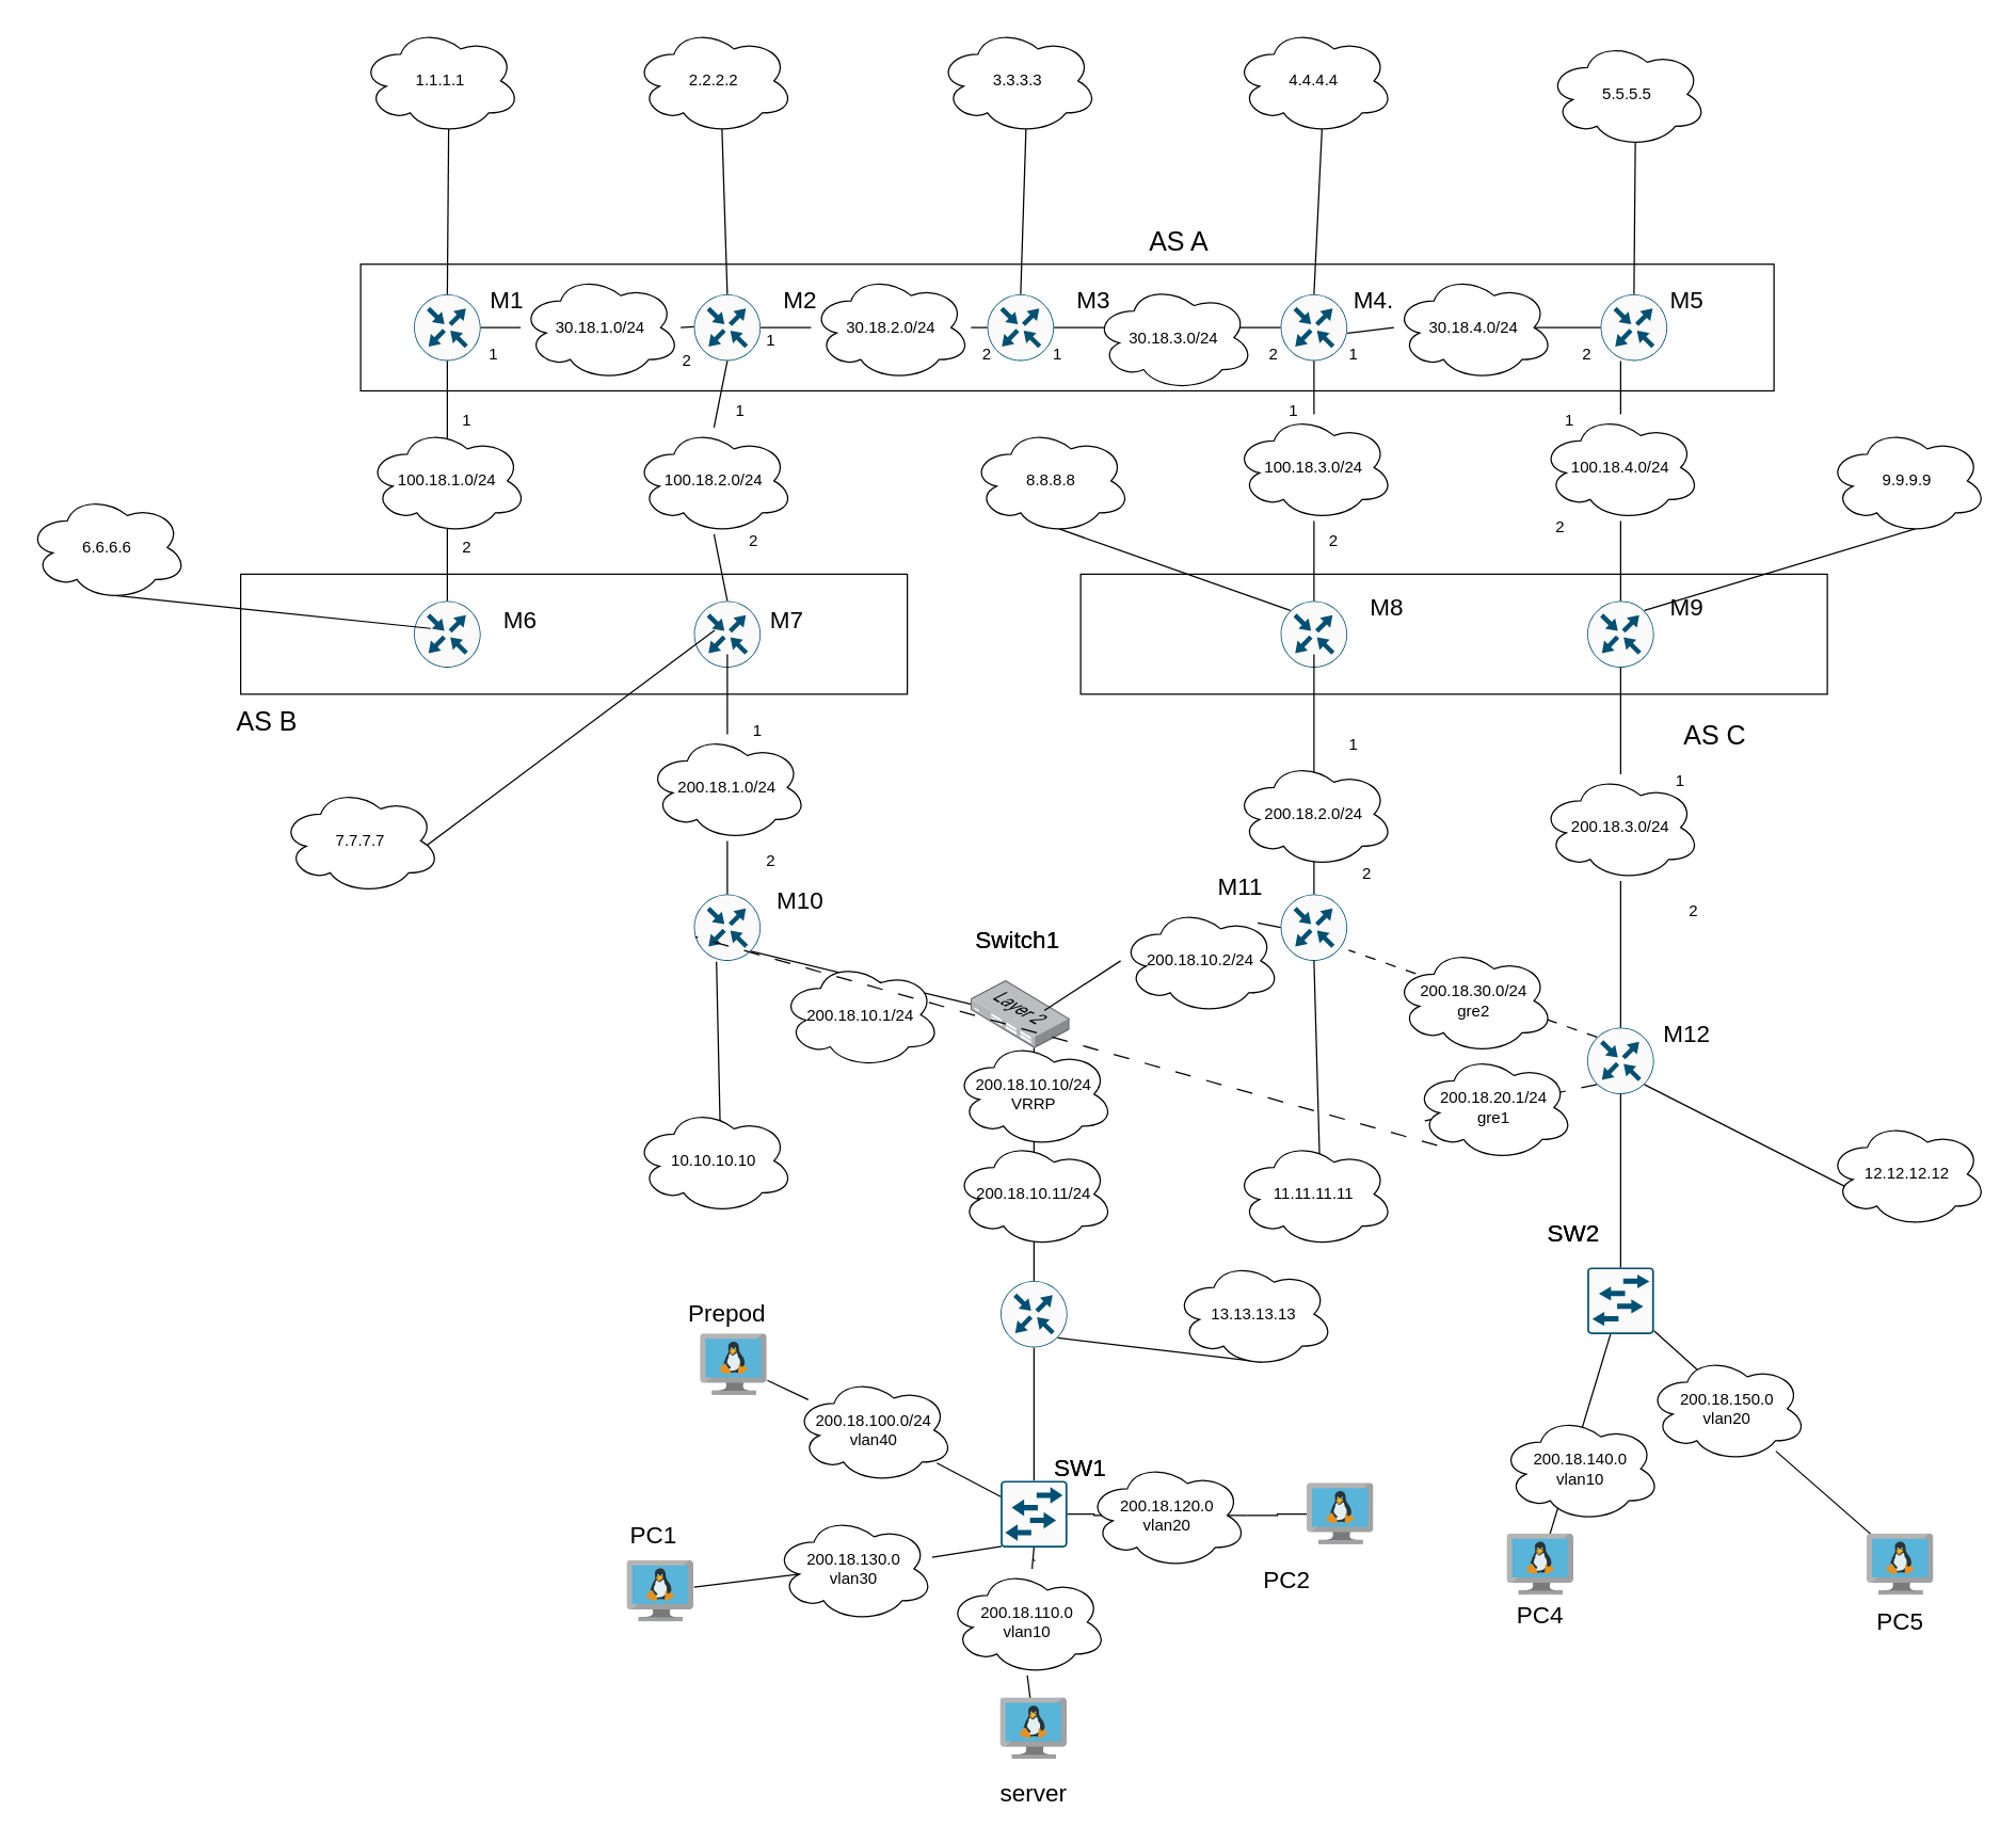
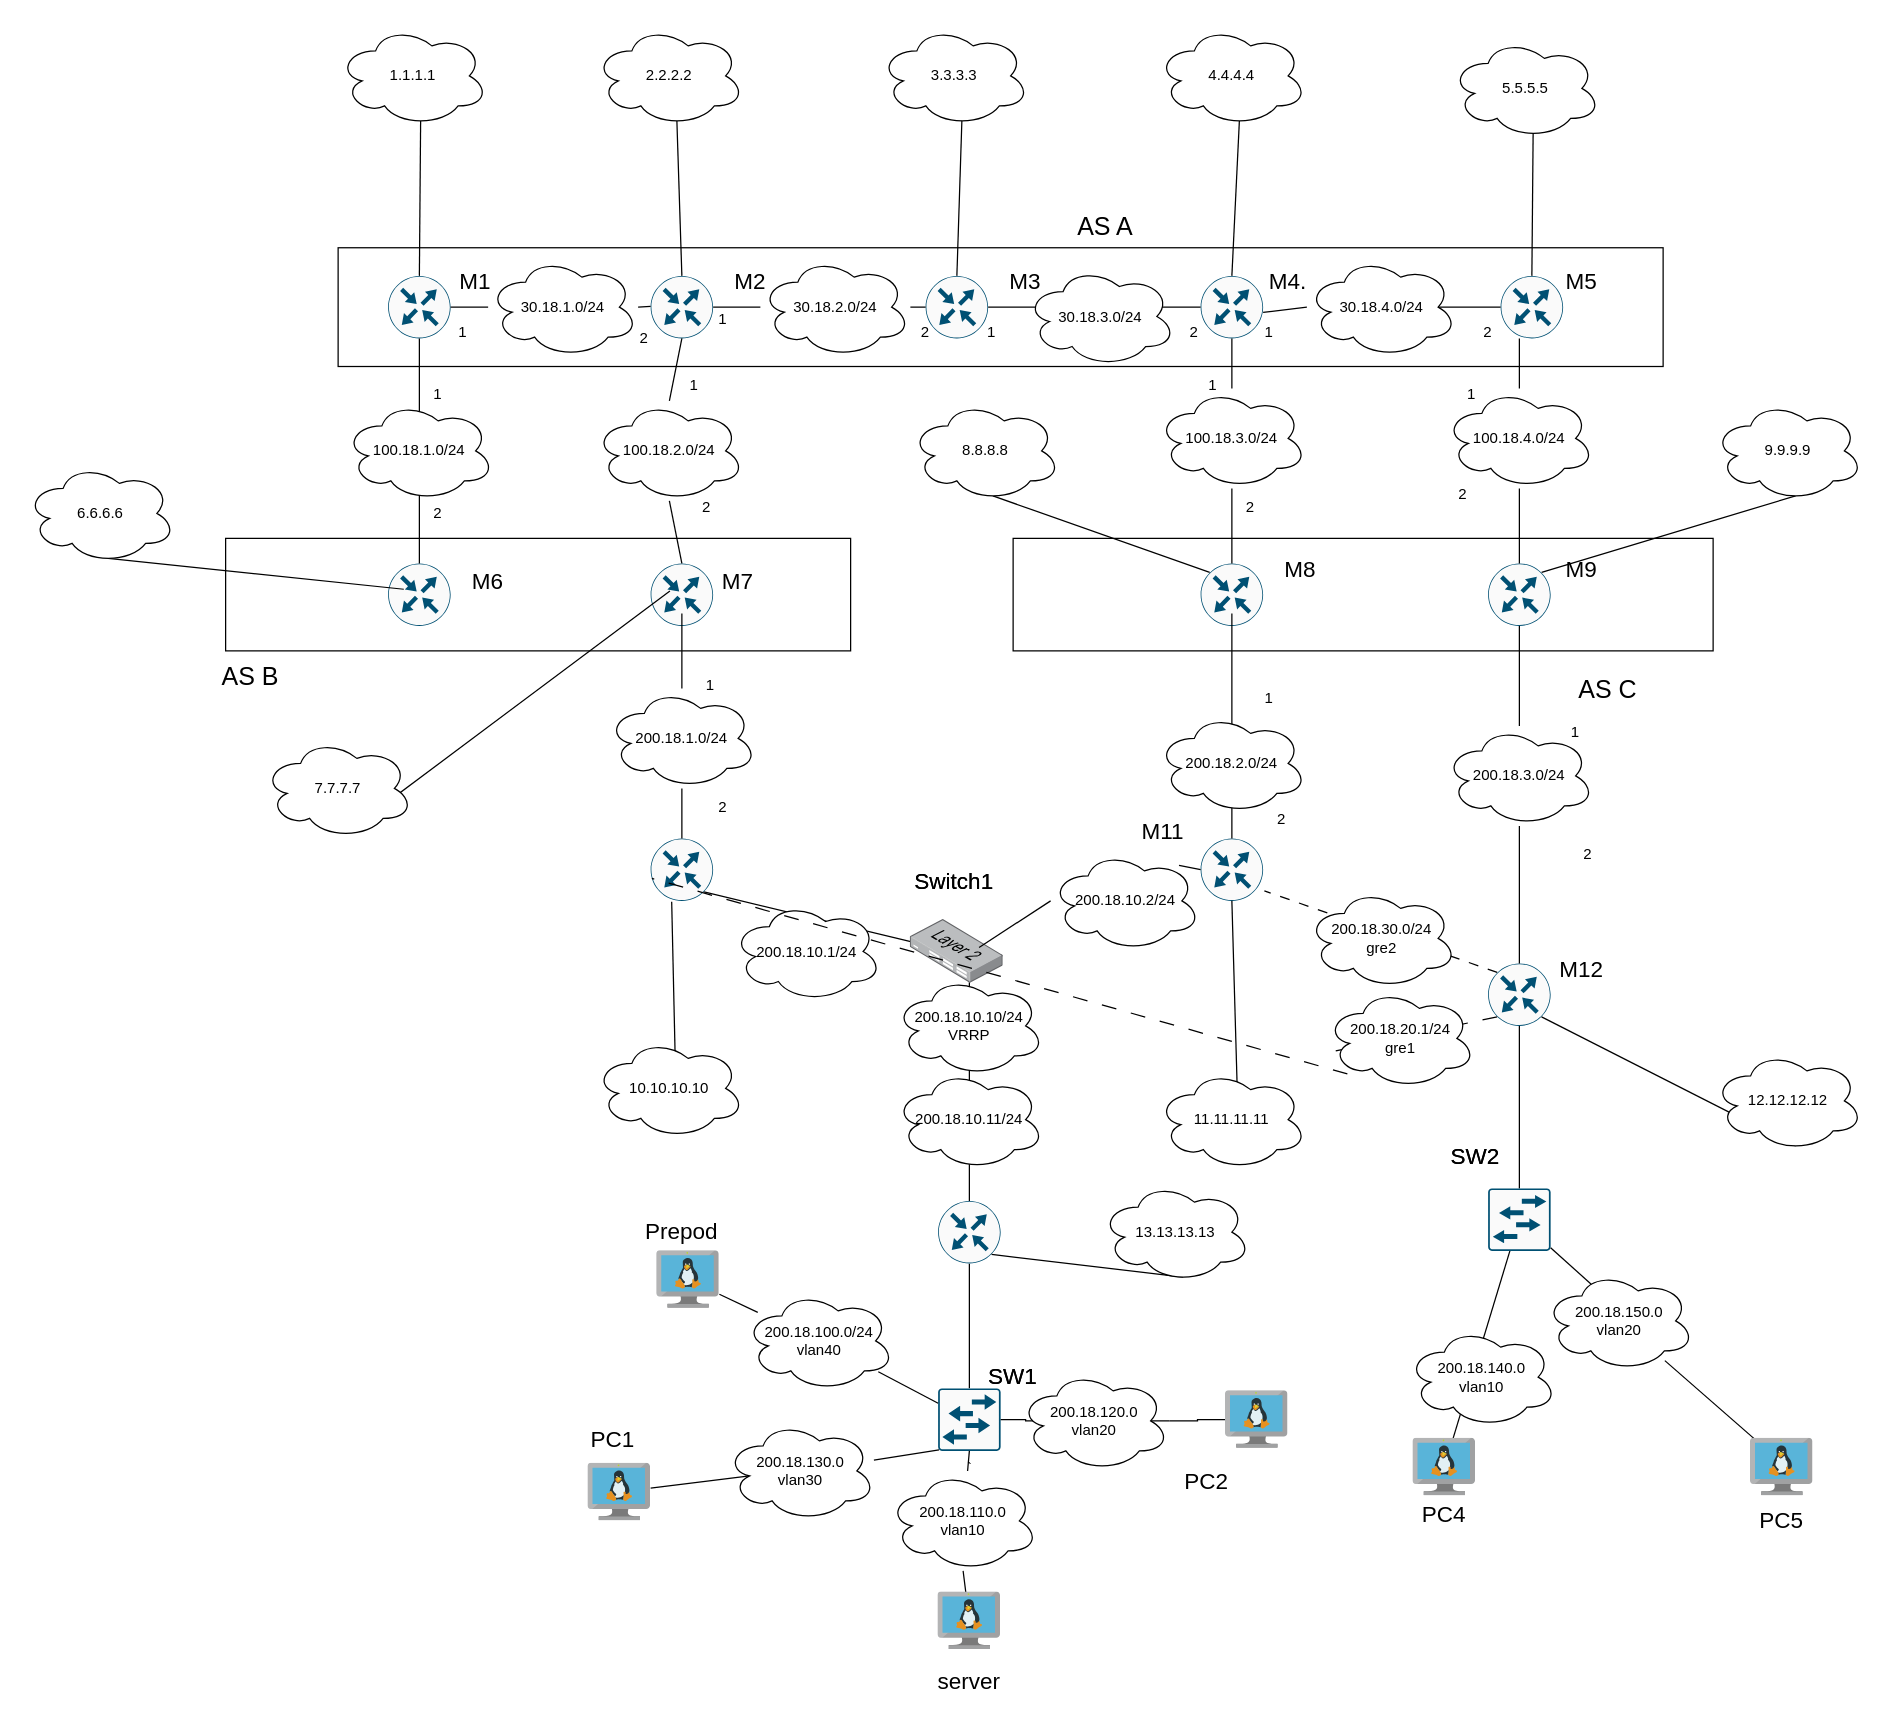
- <mxCell id="54" value="&lt;font style=&quot;font-size: 18px;&quot;&gt;M10&lt;/font&gt;" style="text;html=1;align=center;verticalAlign=middle;whiteSpace=wrap;rounded=0;" vertex="1" parent="1"><mxGeometry x="570" y="660" width="60" height="30" as="geometry" /></mxCell>
